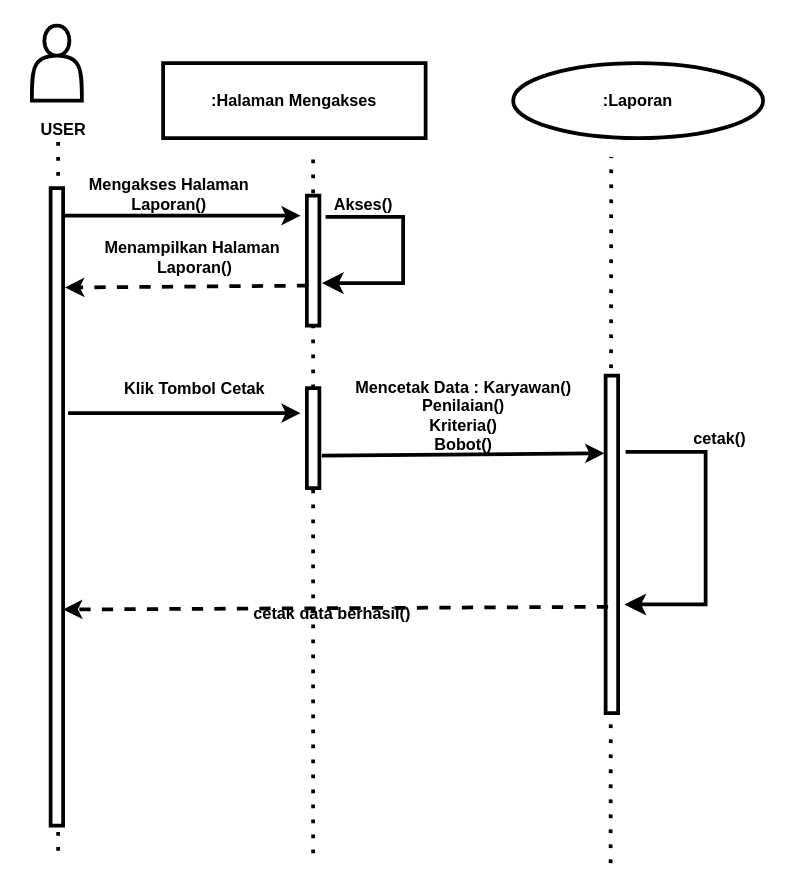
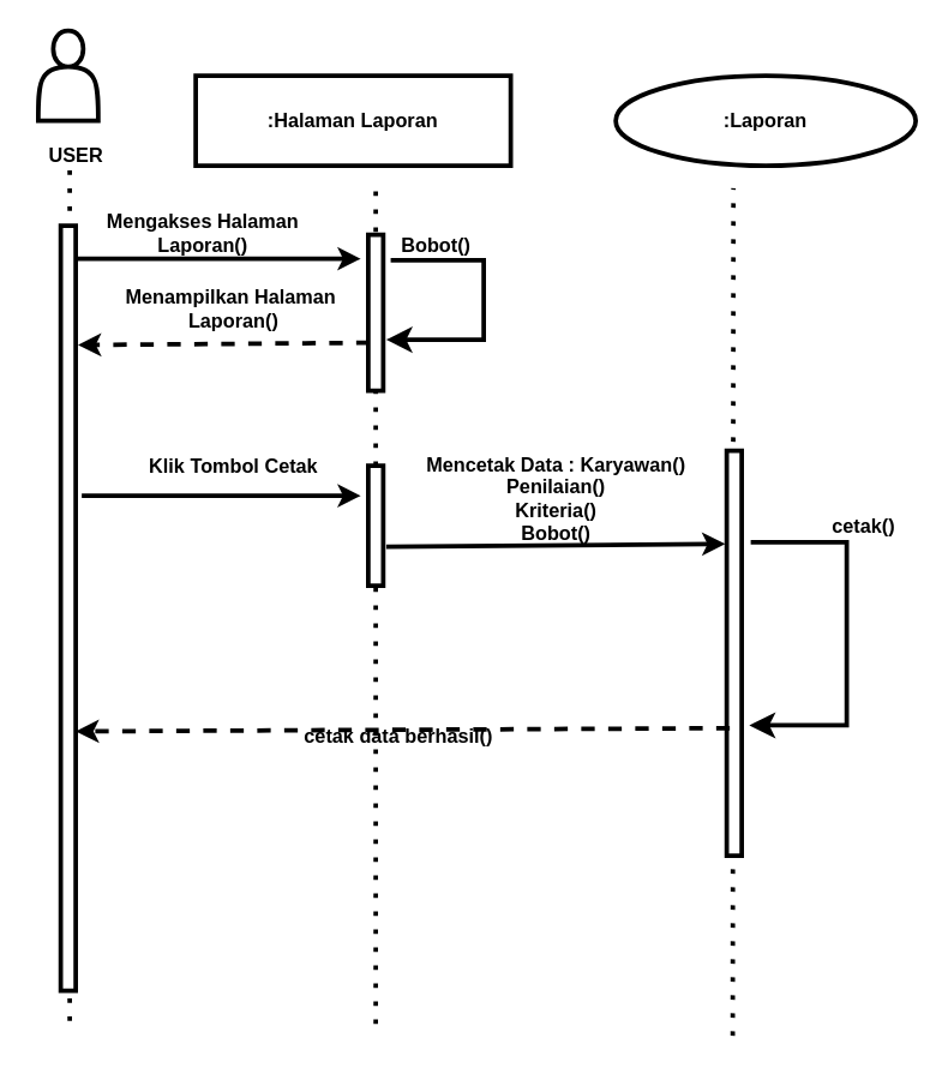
- <mxCell id="2" value=":Halaman Mengakses" style="rounded=0;whiteSpace=wrap;html=1;fillColor=none;strokeWidth=3;fontSize=13;fontStyle=1" vertex="1" parent="1"><mxGeometry x="130" y="50" width="210" height="60" as="geometry" /></mxCell>
+ <mxCell id="2" value=":Halaman Laporan" style="rounded=0;whiteSpace=wrap;html=1;fillColor=none;strokeWidth=3;fontSize=13;fontStyle=1" vertex="1" parent="1"><mxGeometry x="130" y="50" width="210" height="60" as="geometry" /></mxCell>
- <mxCell id="8" value="Akses()" style="text;html=1;align=center;verticalAlign=middle;resizable=0;points=[];autosize=1;strokeColor=none;fillColor=none;strokeWidth=3;fontSize=13;fontStyle=1" vertex="1" parent="1"><mxGeometry x="255" y="148" width="70" height="30" as="geometry" /></mxCell>
+ <mxCell id="8" value="Bobot()" style="text;html=1;align=center;verticalAlign=middle;resizable=0;points=[];autosize=1;strokeColor=none;fillColor=none;strokeWidth=3;fontSize=13;fontStyle=1" vertex="1" parent="1"><mxGeometry x="255" y="148" width="70" height="30" as="geometry" /></mxCell>
